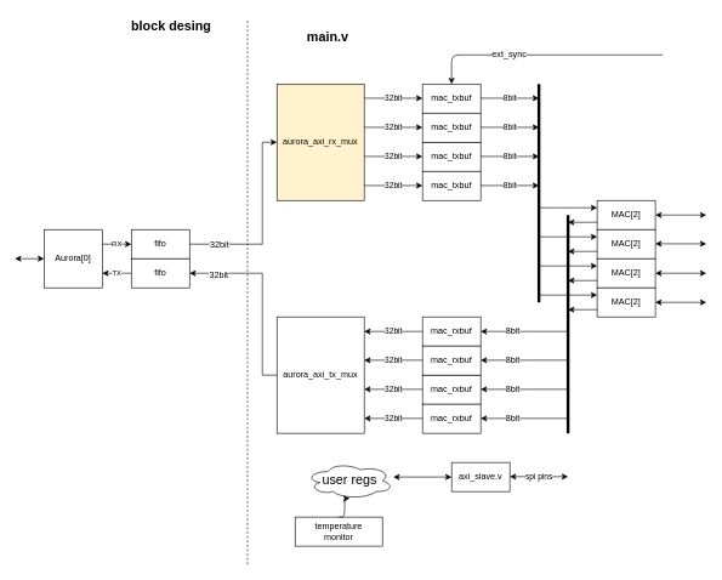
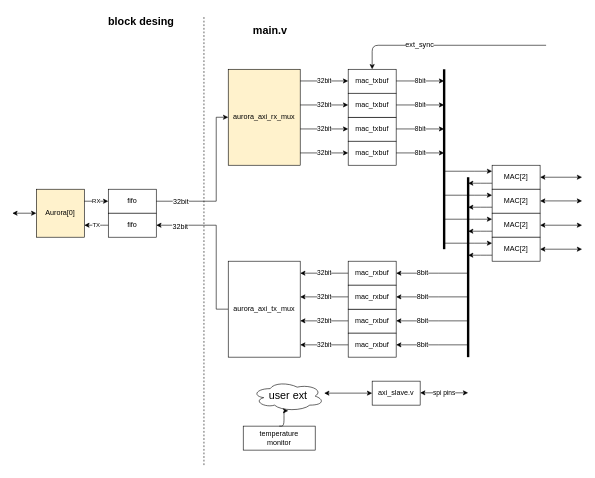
- <mxCell id="2" value="Aurora[0]" style="rounded=0;whiteSpace=wrap;html=1;" parent="1" vertex="1"><mxGeometry x="60" y="315" width="80" height="80" as="geometry" /></mxCell>
+ <mxCell id="2" value="Aurora[0]" style="rounded=0;whiteSpace=wrap;html=1;fillColor=#fff2cc;" parent="1" vertex="1"><mxGeometry x="60" y="315" width="80" height="80" as="geometry" /></mxCell>
- <mxCell id="46" value="user regs" style="ellipse;shape=cloud;whiteSpace=wrap;html=1;fontSize=18;" parent="1" vertex="1"><mxGeometry x="420" y="635" width="120" height="50" as="geometry" /></mxCell>
+ <mxCell id="46" value="user ext" style="ellipse;shape=cloud;whiteSpace=wrap;html=1;fontSize=18;" parent="1" vertex="1"><mxGeometry x="420" y="635" width="120" height="50" as="geometry" /></mxCell>
